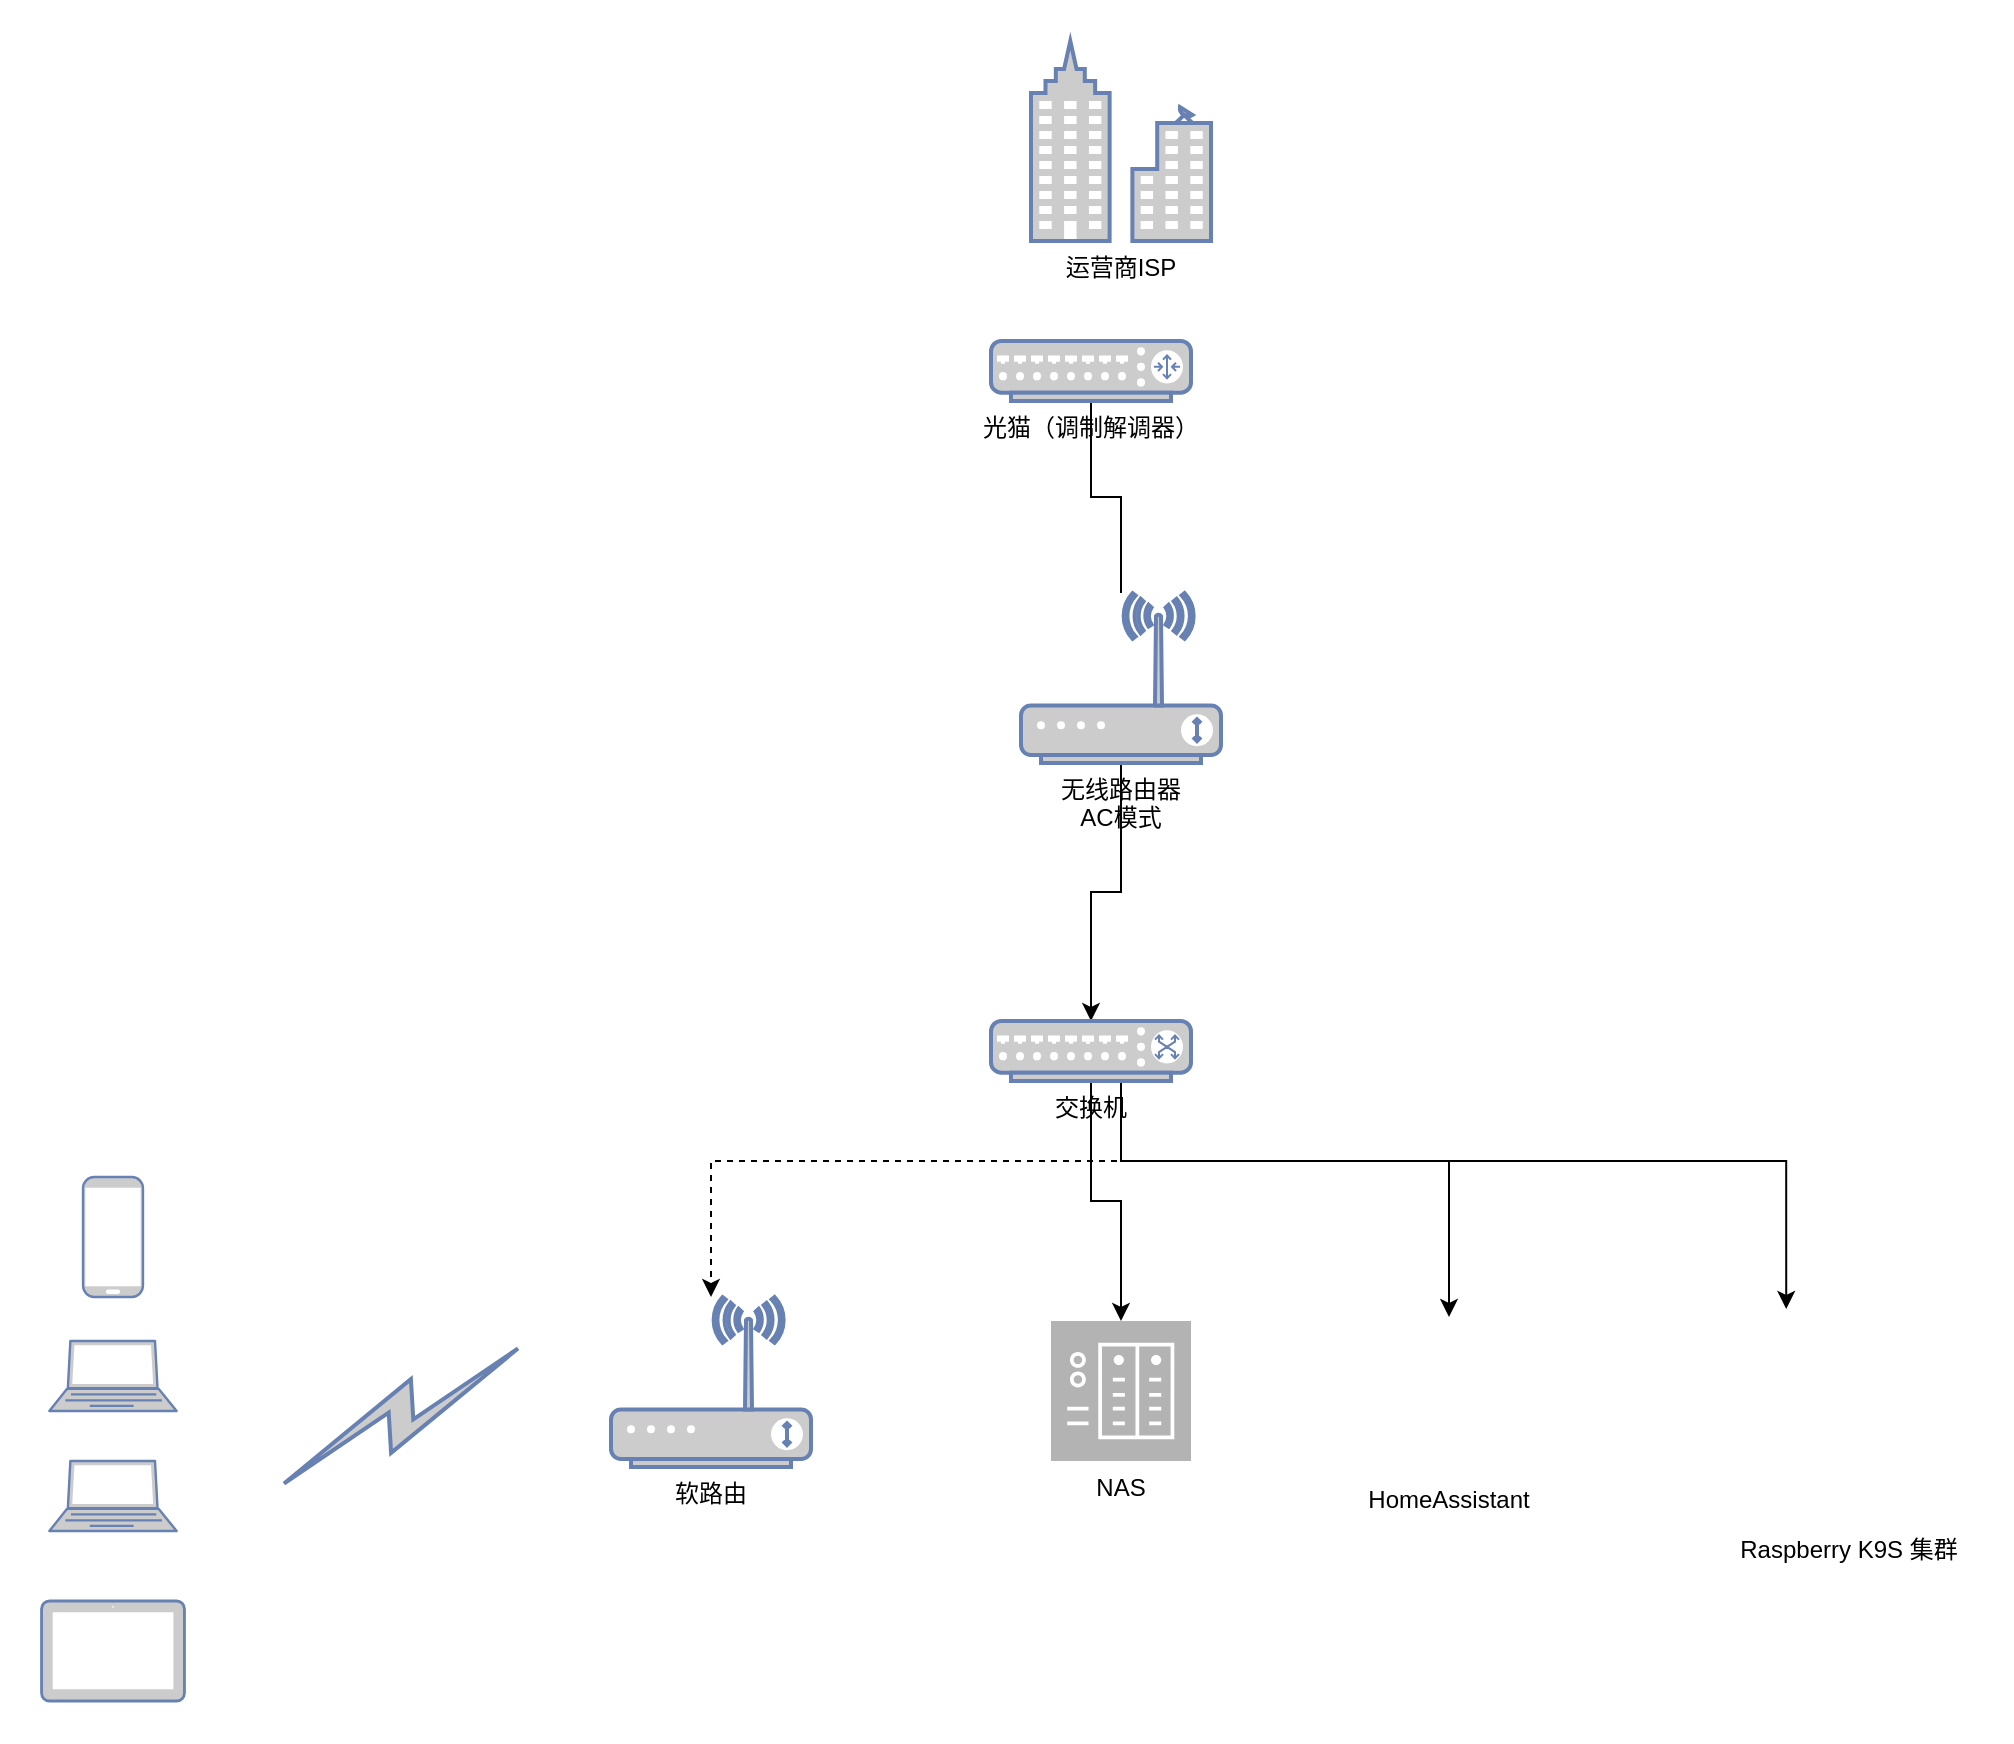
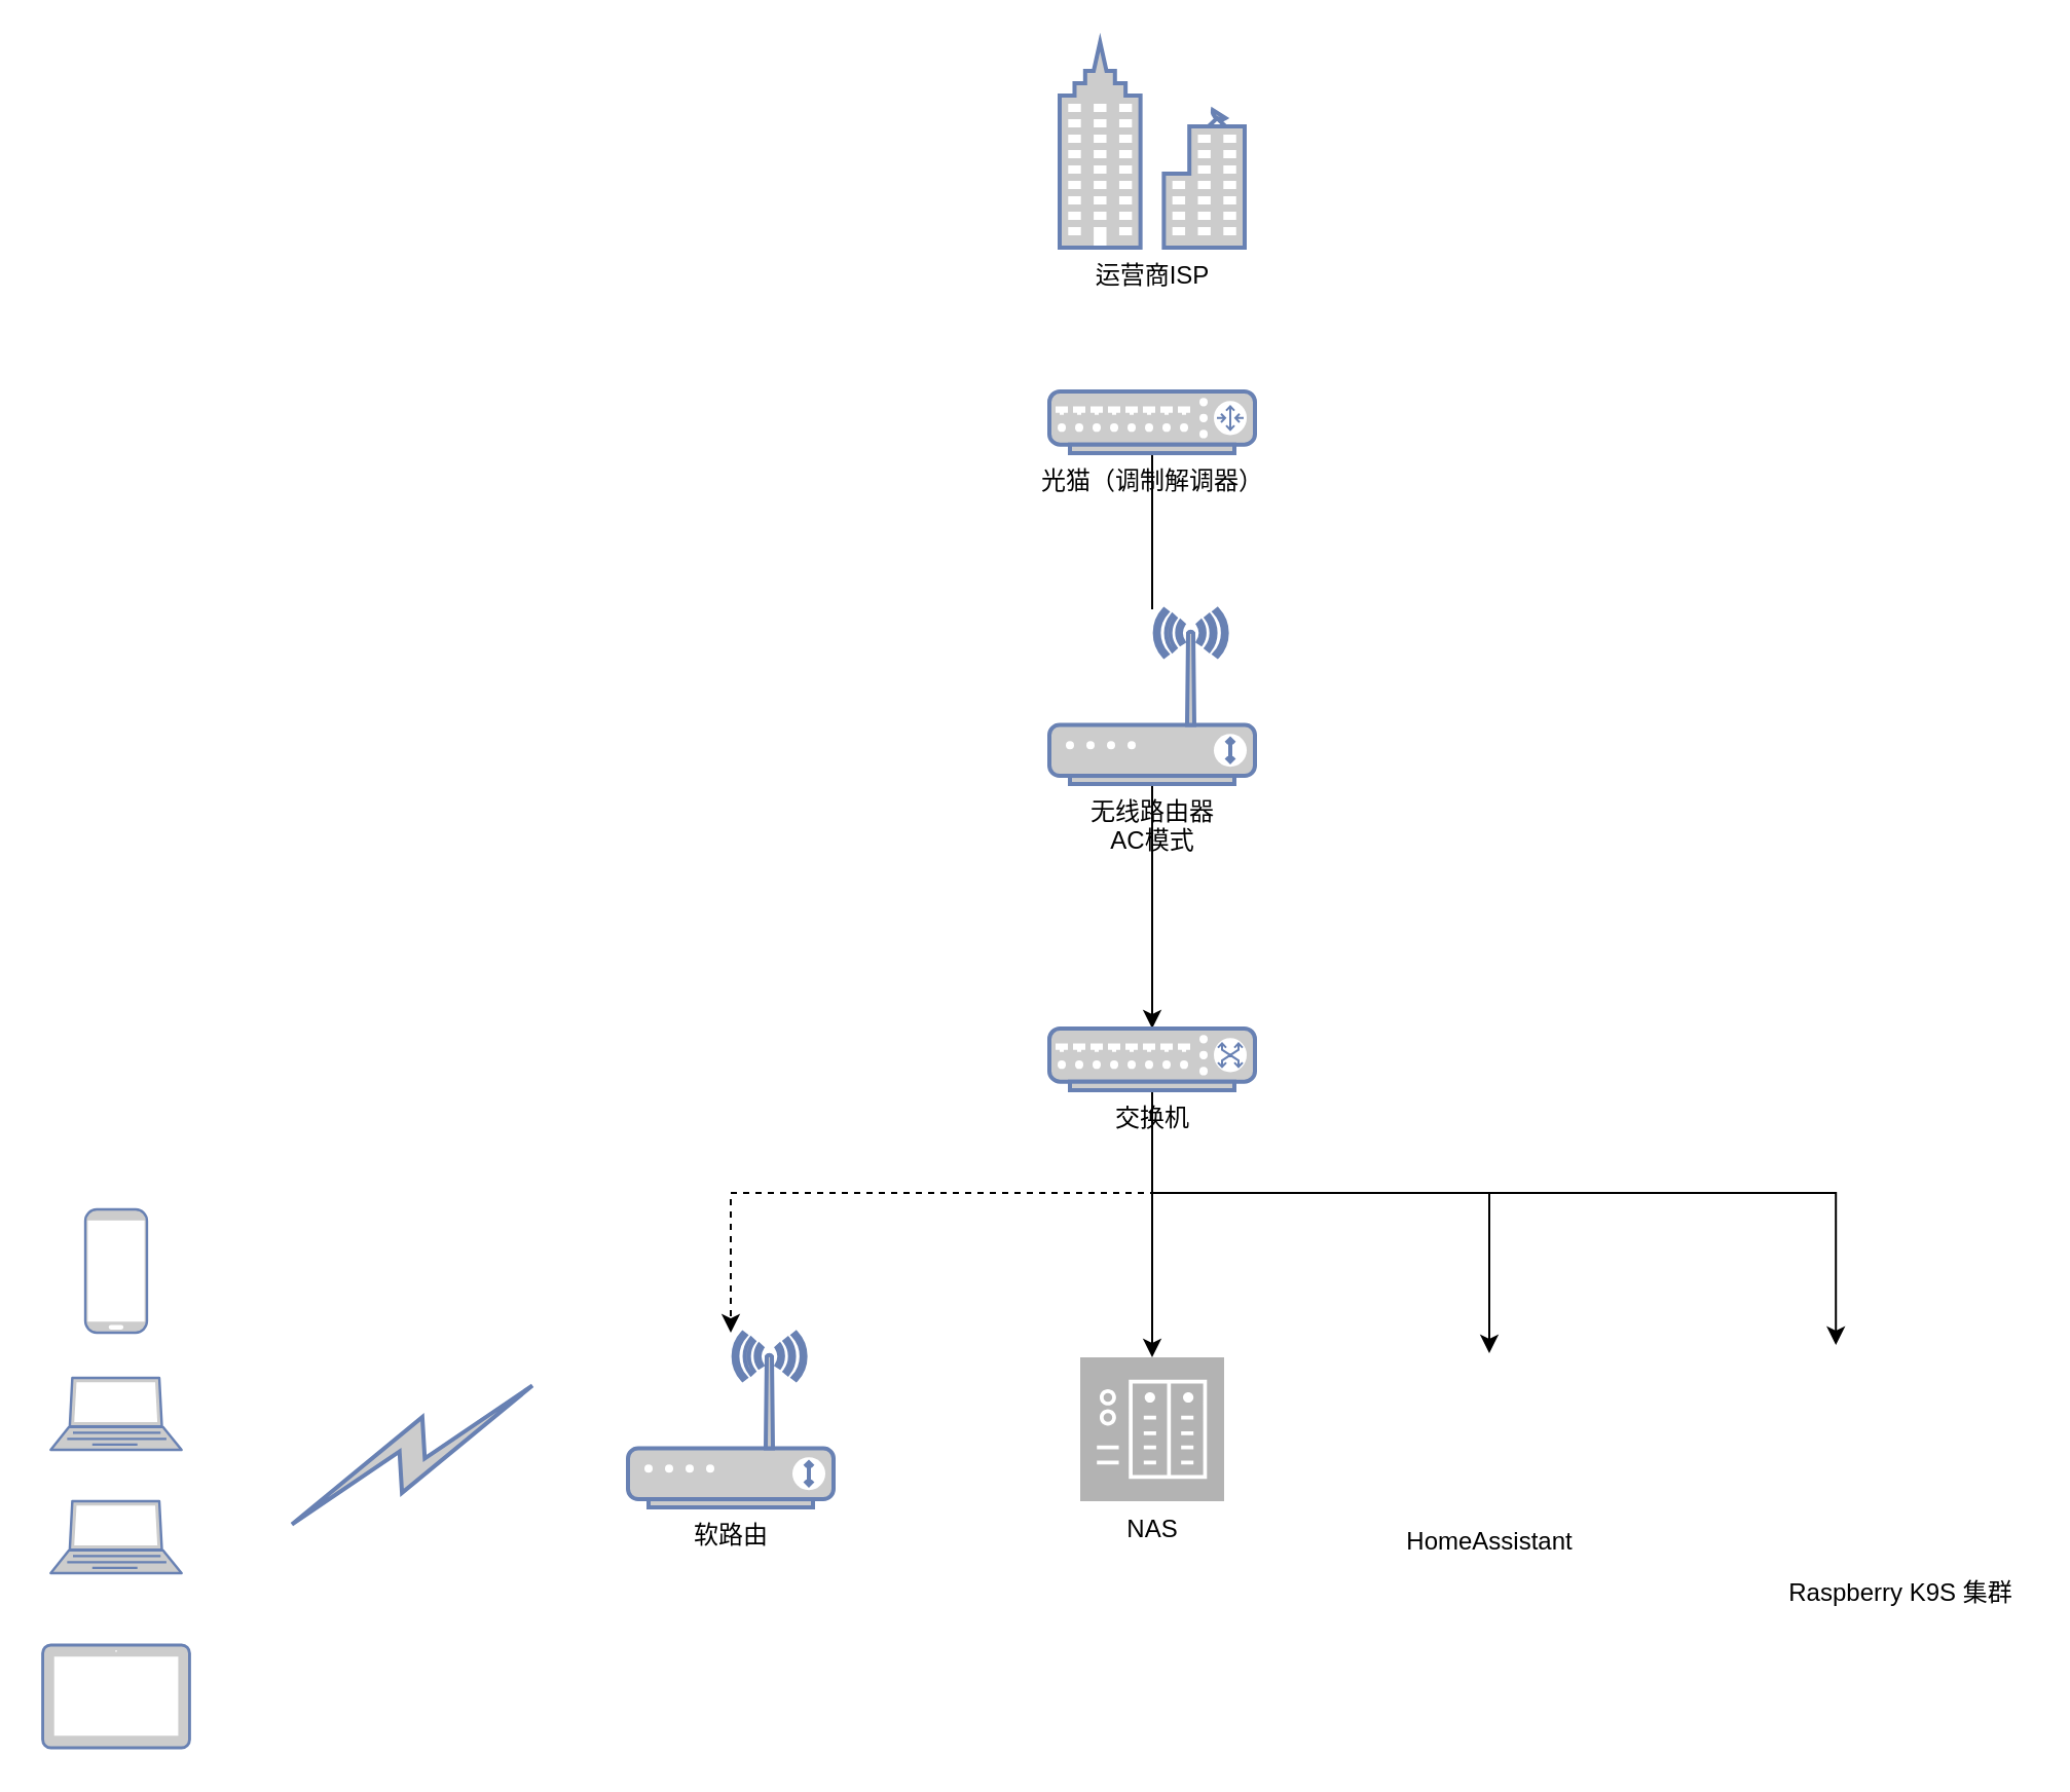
- <mxCell id="4" value="&lt;font color=&quot;#000000&quot;&gt;光猫（调制解调器）&lt;/font&gt;" style="fontColor=#0066CC;verticalAlign=top;verticalLabelPosition=bottom;labelPosition=center;align=center;html=1;outlineConnect=0;fillColor=#CCCCCC;strokeColor=#6881B3;gradientColor=none;gradientDirection=north;strokeWidth=2;shape=mxgraph.networks.router;" vertex="1" parent="1"><mxGeometry x="495" y="170" width="100" height="30" as="geometry" /></mxCell>
+ <mxCell id="4" value="&lt;font color=&quot;#000000&quot;&gt;光猫（调制解调器）&lt;/font&gt;" style="fontColor=#0066CC;verticalAlign=top;verticalLabelPosition=bottom;labelPosition=center;align=center;html=1;outlineConnect=0;fillColor=#CCCCCC;strokeColor=#6881B3;gradientColor=none;gradientDirection=north;strokeWidth=2;shape=mxgraph.networks.router;" vertex="1" parent="1"><mxGeometry x="510" y="190" width="100" height="30" as="geometry" /></mxCell>
- <mxCell id="11" value="&lt;font color=&quot;#000000&quot;&gt;交换机&lt;/font&gt;" style="fontColor=#0066CC;verticalAlign=top;verticalLabelPosition=bottom;labelPosition=center;align=center;html=1;outlineConnect=0;fillColor=#CCCCCC;strokeColor=#6881B3;gradientColor=none;gradientDirection=north;strokeWidth=2;shape=mxgraph.networks.switch;" vertex="1" parent="1"><mxGeometry x="495" y="510" width="100" height="30" as="geometry" /></mxCell>
+ <mxCell id="11" value="&lt;font color=&quot;#000000&quot;&gt;交换机&lt;/font&gt;" style="fontColor=#0066CC;verticalAlign=top;verticalLabelPosition=bottom;labelPosition=center;align=center;html=1;outlineConnect=0;fillColor=#CCCCCC;strokeColor=#6881B3;gradientColor=none;gradientDirection=north;strokeWidth=2;shape=mxgraph.networks.switch;" vertex="1" parent="1"><mxGeometry x="510" y="500" width="100" height="30" as="geometry" /></mxCell>
